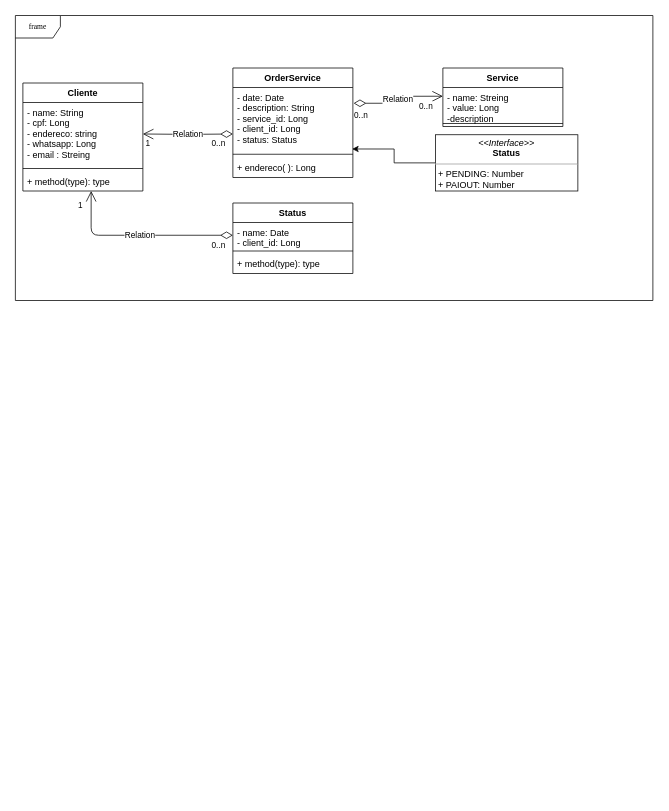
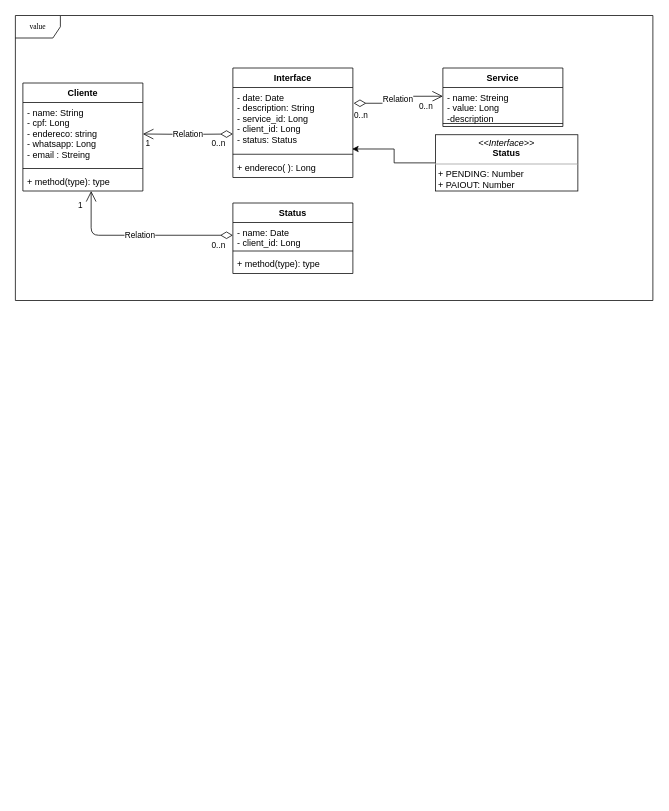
- <mxCell id="2" value="frame" style="shape=umlFrame;whiteSpace=wrap;html=1;rounded=0;shadow=0;comic=0;labelBackgroundColor=none;strokeWidth=1;fontFamily=Verdana;fontSize=10;align=center;" parent="1" vertex="1"><mxGeometry x="20" y="20" width="850" height="380" as="geometry" /></mxCell>
+ <mxCell id="2" value="value" style="shape=umlFrame;whiteSpace=wrap;html=1;rounded=0;shadow=0;comic=0;labelBackgroundColor=none;strokeWidth=1;fontFamily=Verdana;fontSize=10;align=center;" parent="1" vertex="1"><mxGeometry x="20" y="20" width="850" height="380" as="geometry" /></mxCell>
- <mxCell id="30" value="OrderService" style="swimlane;fontStyle=1;align=center;verticalAlign=top;childLayout=stackLayout;horizontal=1;startSize=26;horizontalStack=0;resizeParent=1;resizeParentMax=0;resizeLast=0;collapsible=1;marginBottom=0;" vertex="1" parent="1"><mxGeometry x="310" y="90" width="160" height="146" as="geometry" /></mxCell>
+ <mxCell id="30" value="Interface" style="swimlane;fontStyle=1;align=center;verticalAlign=top;childLayout=stackLayout;horizontal=1;startSize=26;horizontalStack=0;resizeParent=1;resizeParentMax=0;resizeLast=0;collapsible=1;marginBottom=0;" vertex="1" parent="1"><mxGeometry x="310" y="90" width="160" height="146" as="geometry" /></mxCell>
